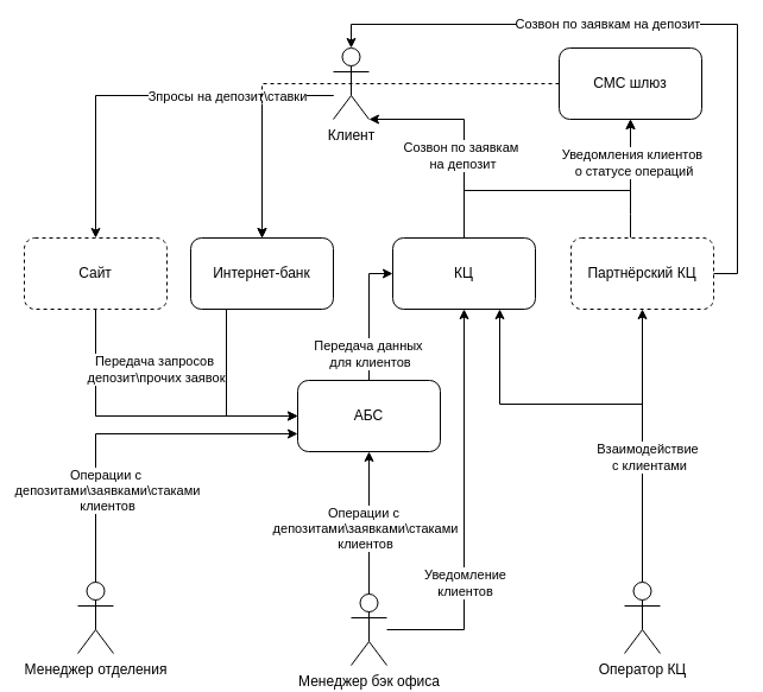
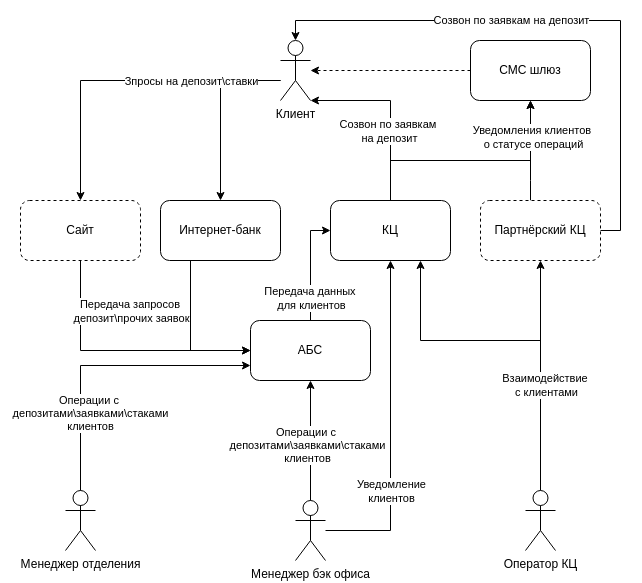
- <mxCell id="33" style="edgeStyle=orthogonalEdgeStyle;rounded=0;orthogonalLoop=1;jettySize=auto;html=1;dashed=1;" edge="1" parent="1" source="34" target="24"><mxGeometry relative="1" as="geometry" /></mxCell>
+ <mxCell id="33" style="edgeStyle=orthogonalEdgeStyle;rounded=0;orthogonalLoop=1;jettySize=auto;html=1;dashed=1;" edge="1" parent="1" source="34" target="5"><mxGeometry relative="1" as="geometry" /></mxCell>
